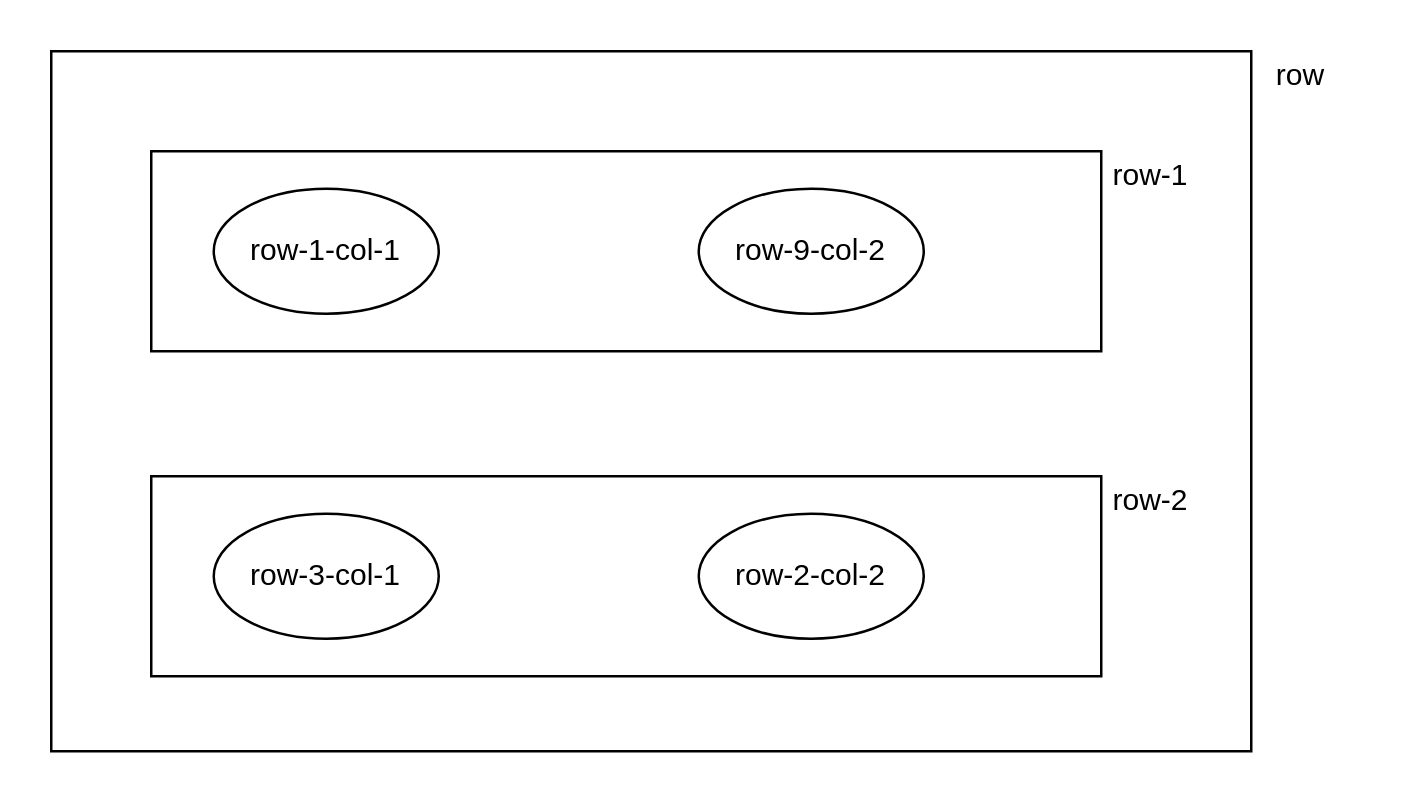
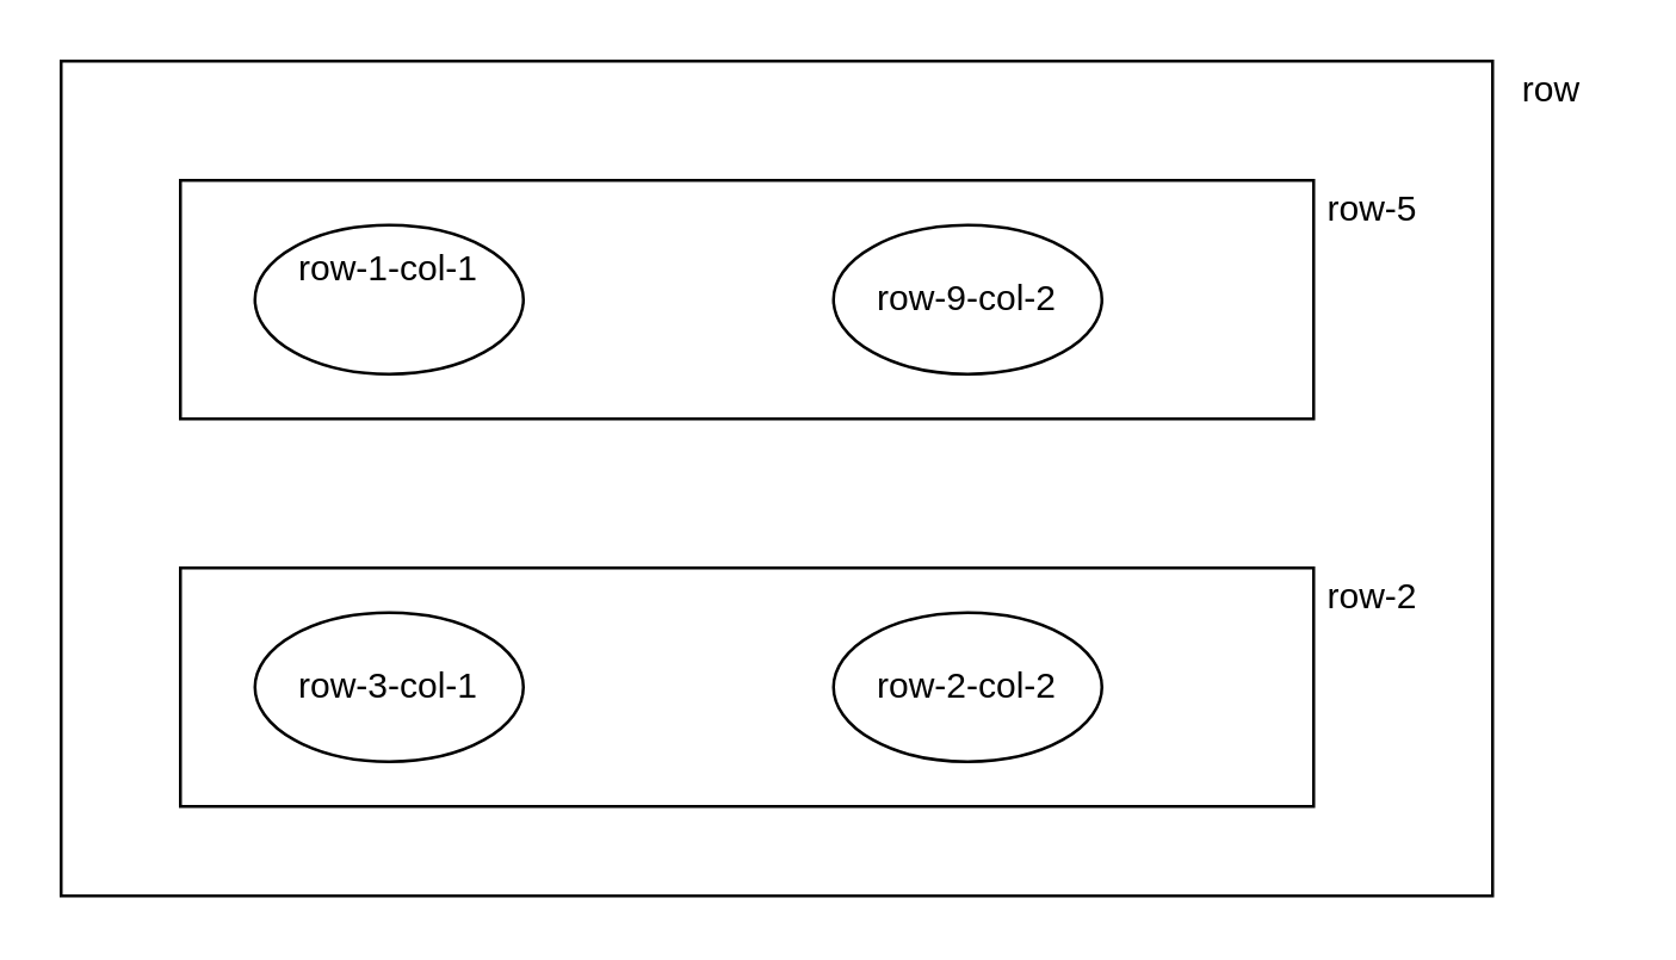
- <mxCell id="5" value="row-1" style="text;html=1;strokeColor=none;fillColor=none;align=center;verticalAlign=middle;whiteSpace=wrap;rounded=0;" parent="1" vertex="1"><mxGeometry x="440" y="60" width="40" height="20" as="geometry" /></mxCell>
+ <mxCell id="5" value="row-5" style="text;html=1;strokeColor=none;fillColor=none;align=center;verticalAlign=middle;whiteSpace=wrap;rounded=0;" parent="1" vertex="1"><mxGeometry x="440" y="60" width="40" height="20" as="geometry" /></mxCell>
- <mxCell id="9" value="row-1-col-1" style="text;html=1;strokeColor=none;fillColor=none;align=center;verticalAlign=middle;whiteSpace=wrap;rounded=0;" parent="1" vertex="1"><mxGeometry x="95" y="90" width="70" height="20" as="geometry" /></mxCell>
+ <mxCell id="9" value="row-1-col-1" style="text;html=1;strokeColor=none;fillColor=none;align=center;verticalAlign=middle;whiteSpace=wrap;rounded=0;" parent="1" vertex="1"><mxGeometry x="95" y="80" width="70" height="20" as="geometry" /></mxCell>
